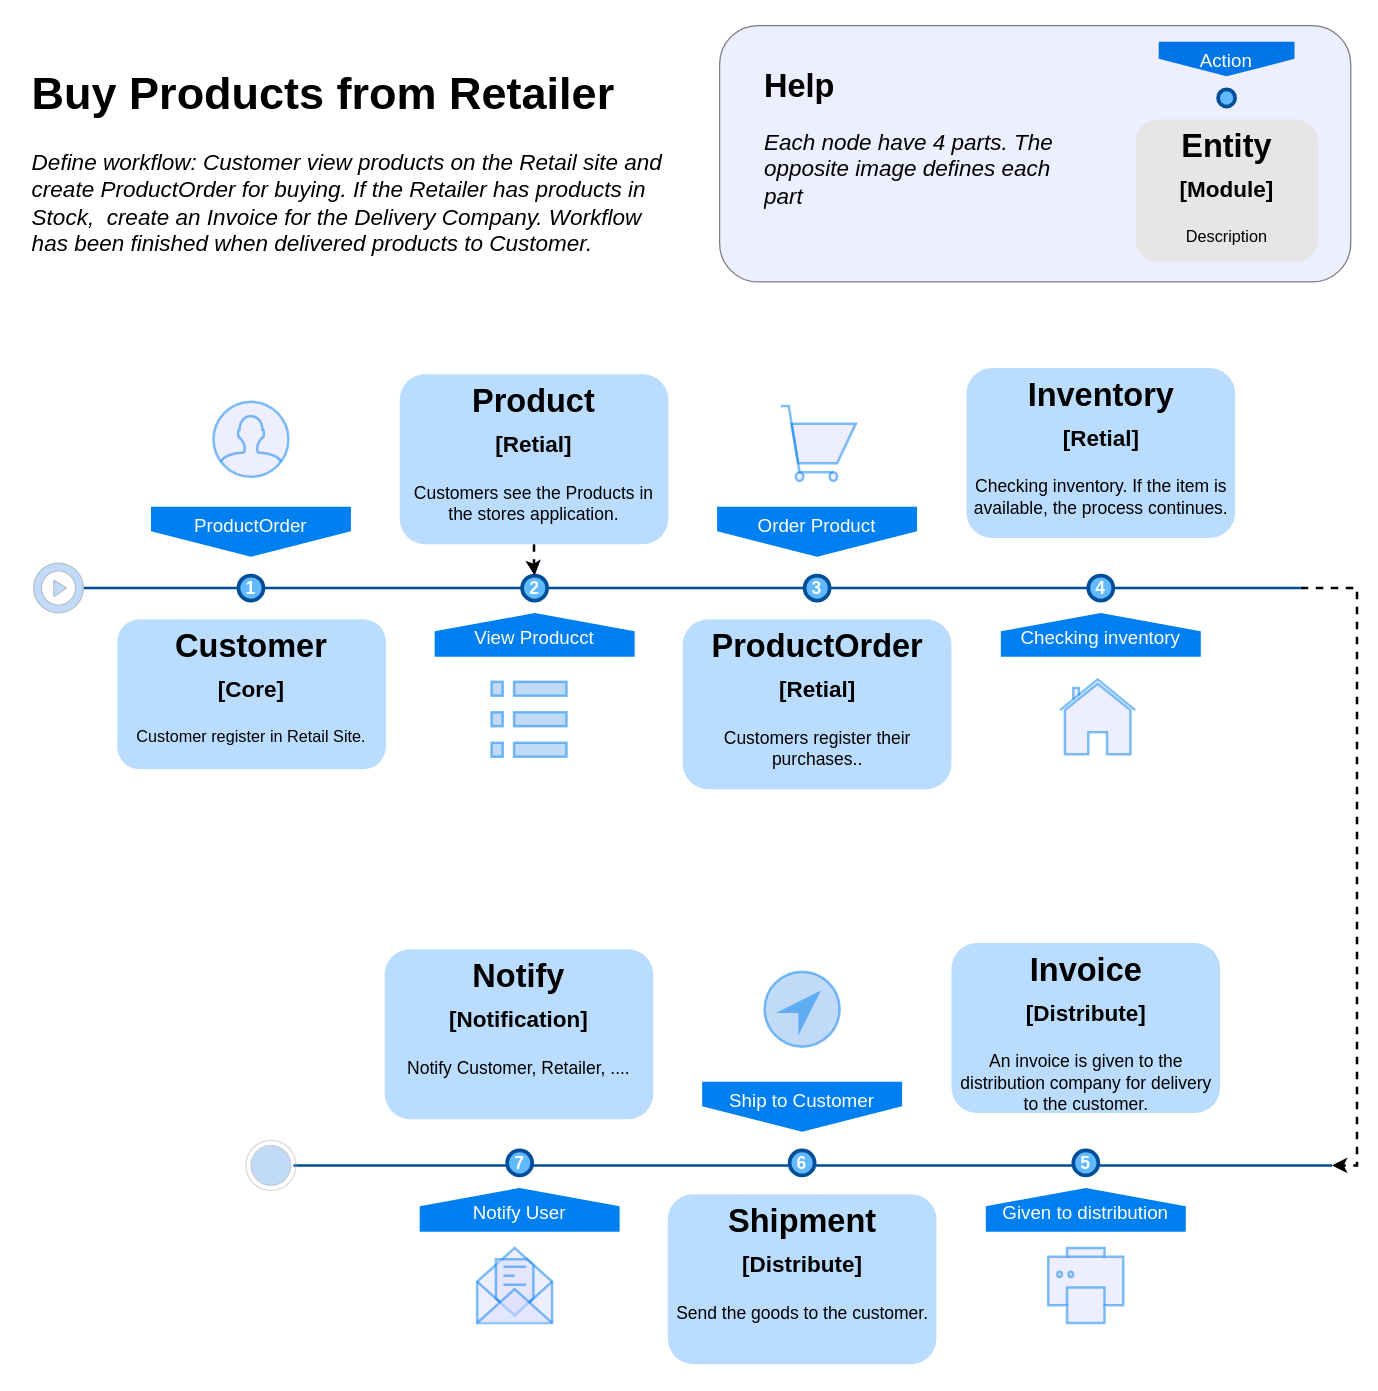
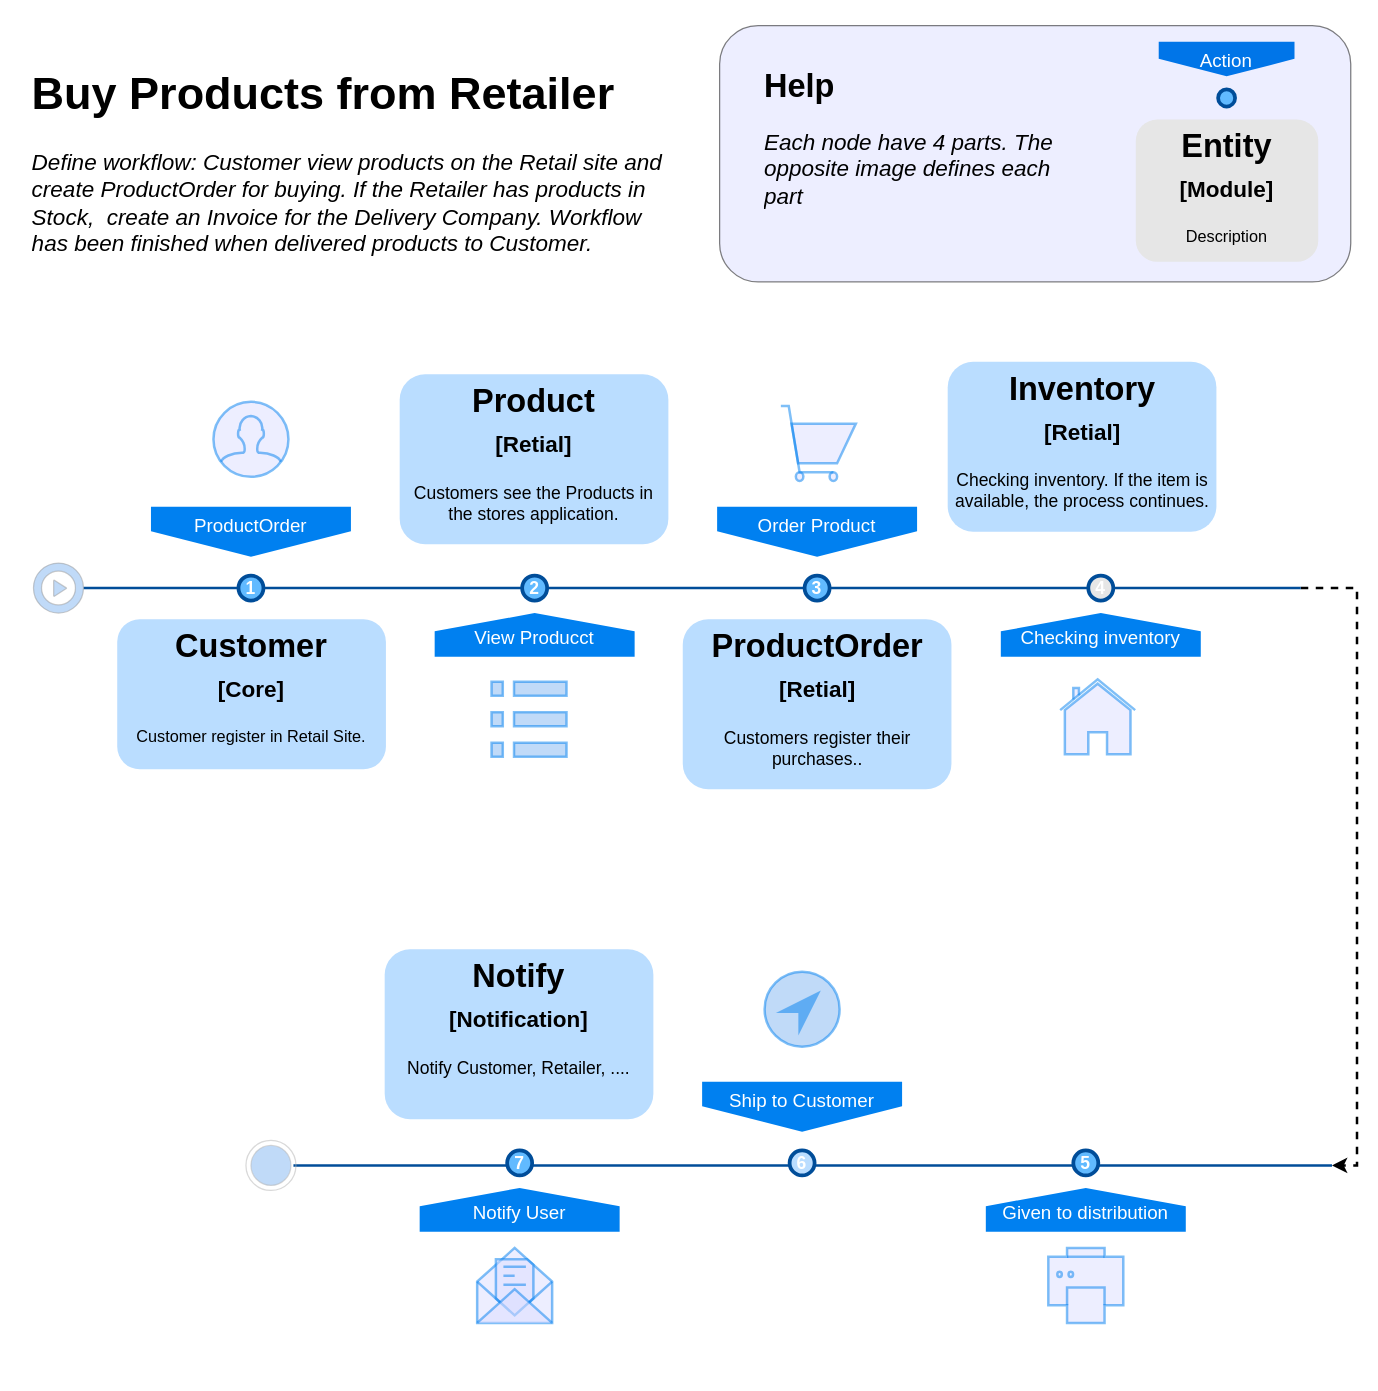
- <mxCell id="24" value="&lt;h1 style=&quot;&quot;&gt;Inventory&lt;br&gt;&lt;font style=&quot;font-size: 18px;&quot;&gt;[Retial]&lt;/font&gt;&lt;/h1&gt;&lt;p style=&quot;&quot;&gt;&lt;font style=&quot;font-size: 14px;&quot;&gt;Checking inventory. If the item is available, the process continues.&lt;/font&gt;&lt;/p&gt;" style="text;html=1;spacing=5;spacingTop=-20;whiteSpace=wrap;overflow=hidden;strokeColor=none;strokeWidth=3;fillColor=#BADDFF;fontSize=13;fontColor=#000000;align=center;rounded=1;fontFamily=Helvetica;" vertex="1" parent="1"><mxGeometry x="772.5" y="294" width="215" height="136" as="geometry" /></mxCell>
+ <mxCell id="24" value="&lt;h1 style=&quot;&quot;&gt;Inventory&lt;br&gt;&lt;font style=&quot;font-size: 18px;&quot;&gt;[Retial]&lt;/font&gt;&lt;/h1&gt;&lt;p style=&quot;&quot;&gt;&lt;font style=&quot;font-size: 14px;&quot;&gt;Checking inventory. If the item is available, the process continues.&lt;/font&gt;&lt;/p&gt;" style="text;html=1;spacing=5;spacingTop=-20;whiteSpace=wrap;overflow=hidden;strokeColor=none;strokeWidth=3;fillColor=#BADDFF;fontSize=13;fontColor=#000000;align=center;rounded=1;fontFamily=Helvetica;" vertex="1" parent="1"><mxGeometry x="757.5" y="289" width="215" height="136" as="geometry" /></mxCell>
- <mxCell id="14" value="" style="edgeStyle=orthogonalEdgeStyle;rounded=0;sketch=0;jumpStyle=none;orthogonalLoop=1;jettySize=auto;html=1;dashed=1;strokeWidth=2;fontSize=14;endArrow=classic;endFill=1;fontFamily=Helvetica;" edge="1" parent="1" source="15" target="10"><mxGeometry relative="1" as="geometry" /></mxCell>
- <mxCell id="12" value="4" style="ellipse;whiteSpace=wrap;html=1;fillColor=#61BAFF;fontSize=14;fontColor=#FFFFFF;strokeWidth=3;strokeColor=#004D99;fontStyle=1;fontFamily=Helvetica;" parent="1" vertex="1"><mxGeometry x="870" y="460" width="20" height="20" as="geometry" /></mxCell>
+ <mxCell id="12" value="4" style="ellipse;whiteSpace=wrap;html=1;fillColor=#e6e6e6;fontSize=14;fontColor=#FFFFFF;strokeWidth=3;strokeColor=#004D99;fontStyle=1;fontFamily=Helvetica;" parent="1" vertex="1"><mxGeometry x="870" y="460" width="20" height="20" as="geometry" /></mxCell>
- <mxCell id="33" value="&lt;h1 style=&quot;&quot;&gt;&lt;font style=&quot;font-size: 26px;&quot;&gt;Invoice&lt;/font&gt;&lt;br&gt;&lt;font style=&quot;font-size: 18px;&quot;&gt;[Distribute]&lt;br&gt;&lt;/font&gt;&lt;/h1&gt;&lt;p style=&quot;&quot;&gt;&lt;font style=&quot;font-size: 14px;&quot;&gt;An invoice is given to the distribution company for delivery to the customer.&lt;/font&gt;&lt;/p&gt;" style="text;html=1;spacing=5;spacingTop=-20;whiteSpace=wrap;overflow=hidden;strokeColor=none;strokeWidth=3;fillColor=#BADDFF;fontSize=13;fontColor=#000000;align=center;rounded=1;fontFamily=Helvetica;" vertex="1" parent="1"><mxGeometry x="760.5" y="754" width="215" height="136" as="geometry" /></mxCell>
- <mxCell id="29" value="6" style="ellipse;whiteSpace=wrap;html=1;fillColor=#61BAFF;fontSize=14;fontColor=#FFFFFF;strokeWidth=3;strokeColor=#004D99;fontStyle=1;fontFamily=Helvetica;" vertex="1" parent="1"><mxGeometry x="631" y="920" width="20" height="20" as="geometry" /></mxCell>
+ <mxCell id="29" value="6" style="ellipse;whiteSpace=wrap;html=1;fillColor=#baddff;fontSize=14;fontColor=#FFFFFF;strokeWidth=3;strokeColor=#004D99;fontStyle=1;fontFamily=Helvetica;" vertex="1" parent="1"><mxGeometry x="631" y="920" width="20" height="20" as="geometry" /></mxCell>
- <mxCell id="32" value="&lt;h1 style=&quot;&quot;&gt;&lt;font style=&quot;font-size: 26px;&quot;&gt;Shipment&lt;/font&gt;&lt;br&gt;&lt;font style=&quot;font-size: 18px;&quot;&gt;[Distribute]&lt;/font&gt;&lt;/h1&gt;&lt;p style=&quot;&quot;&gt;&lt;font style=&quot;font-size: 14px;&quot;&gt;Send the goods to the customer.&lt;/font&gt;&lt;/p&gt;" style="text;html=1;spacing=5;spacingTop=-20;whiteSpace=wrap;overflow=hidden;strokeColor=none;strokeWidth=3;fillColor=#BADDFF;fontSize=13;fontColor=#000000;align=center;rounded=1;fontFamily=Helvetica;" vertex="1" parent="1"><mxGeometry x="533.5" y="955" width="215" height="136" as="geometry" /></mxCell>
